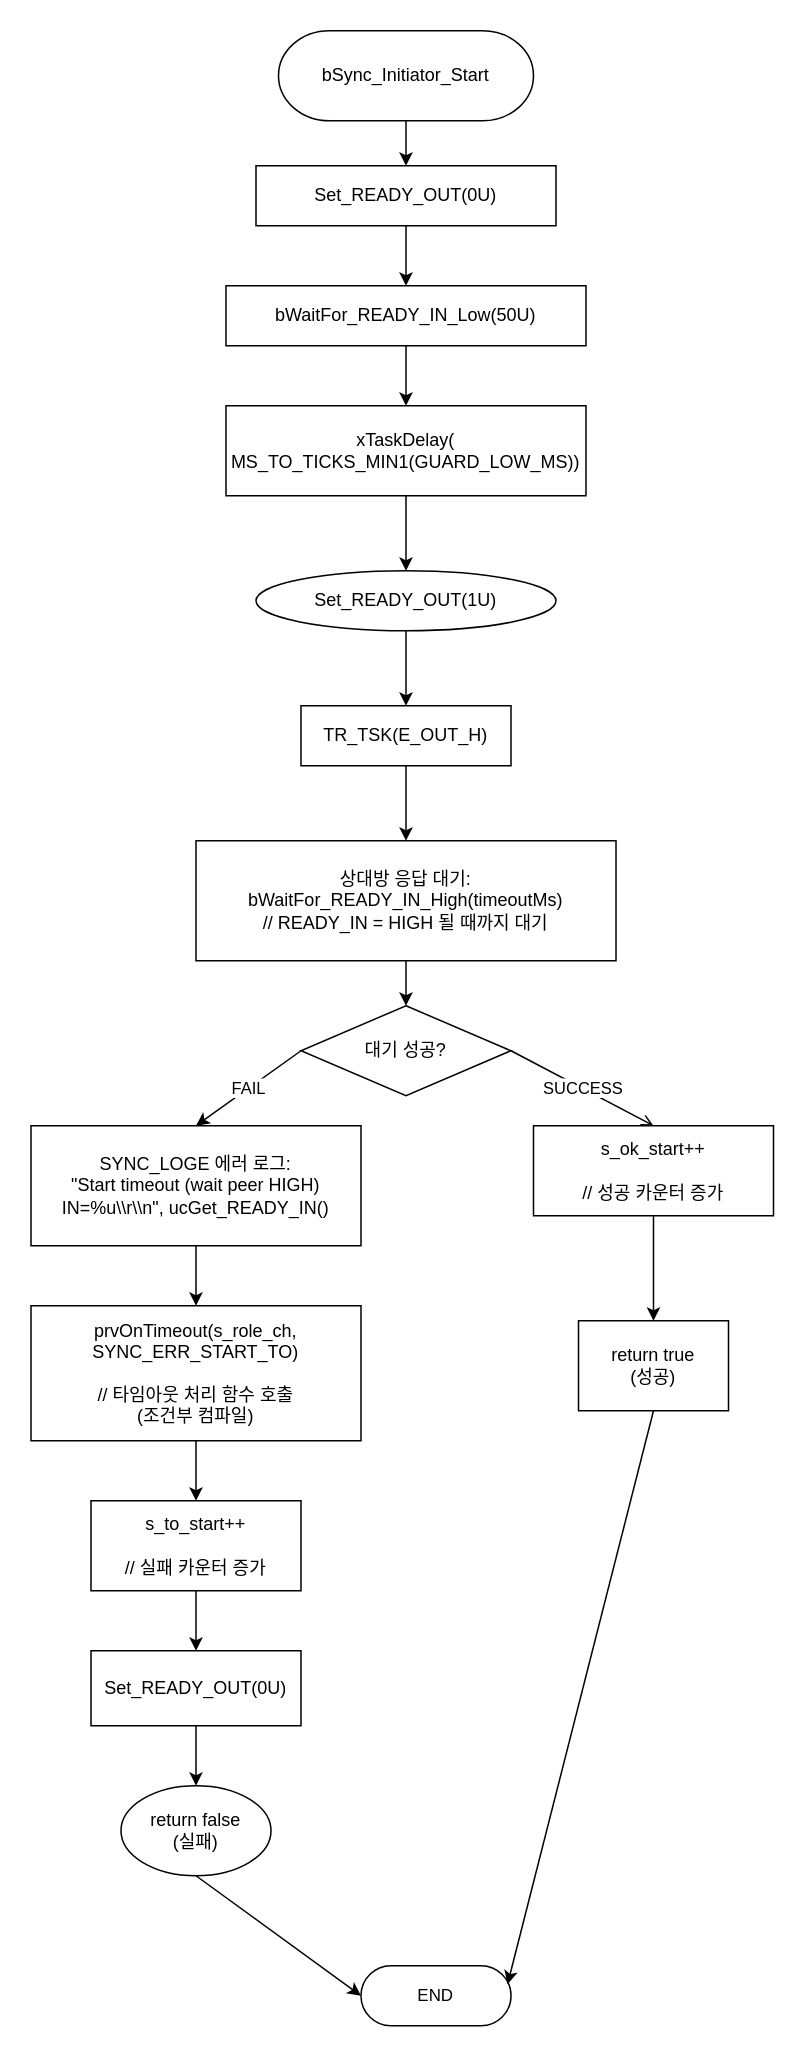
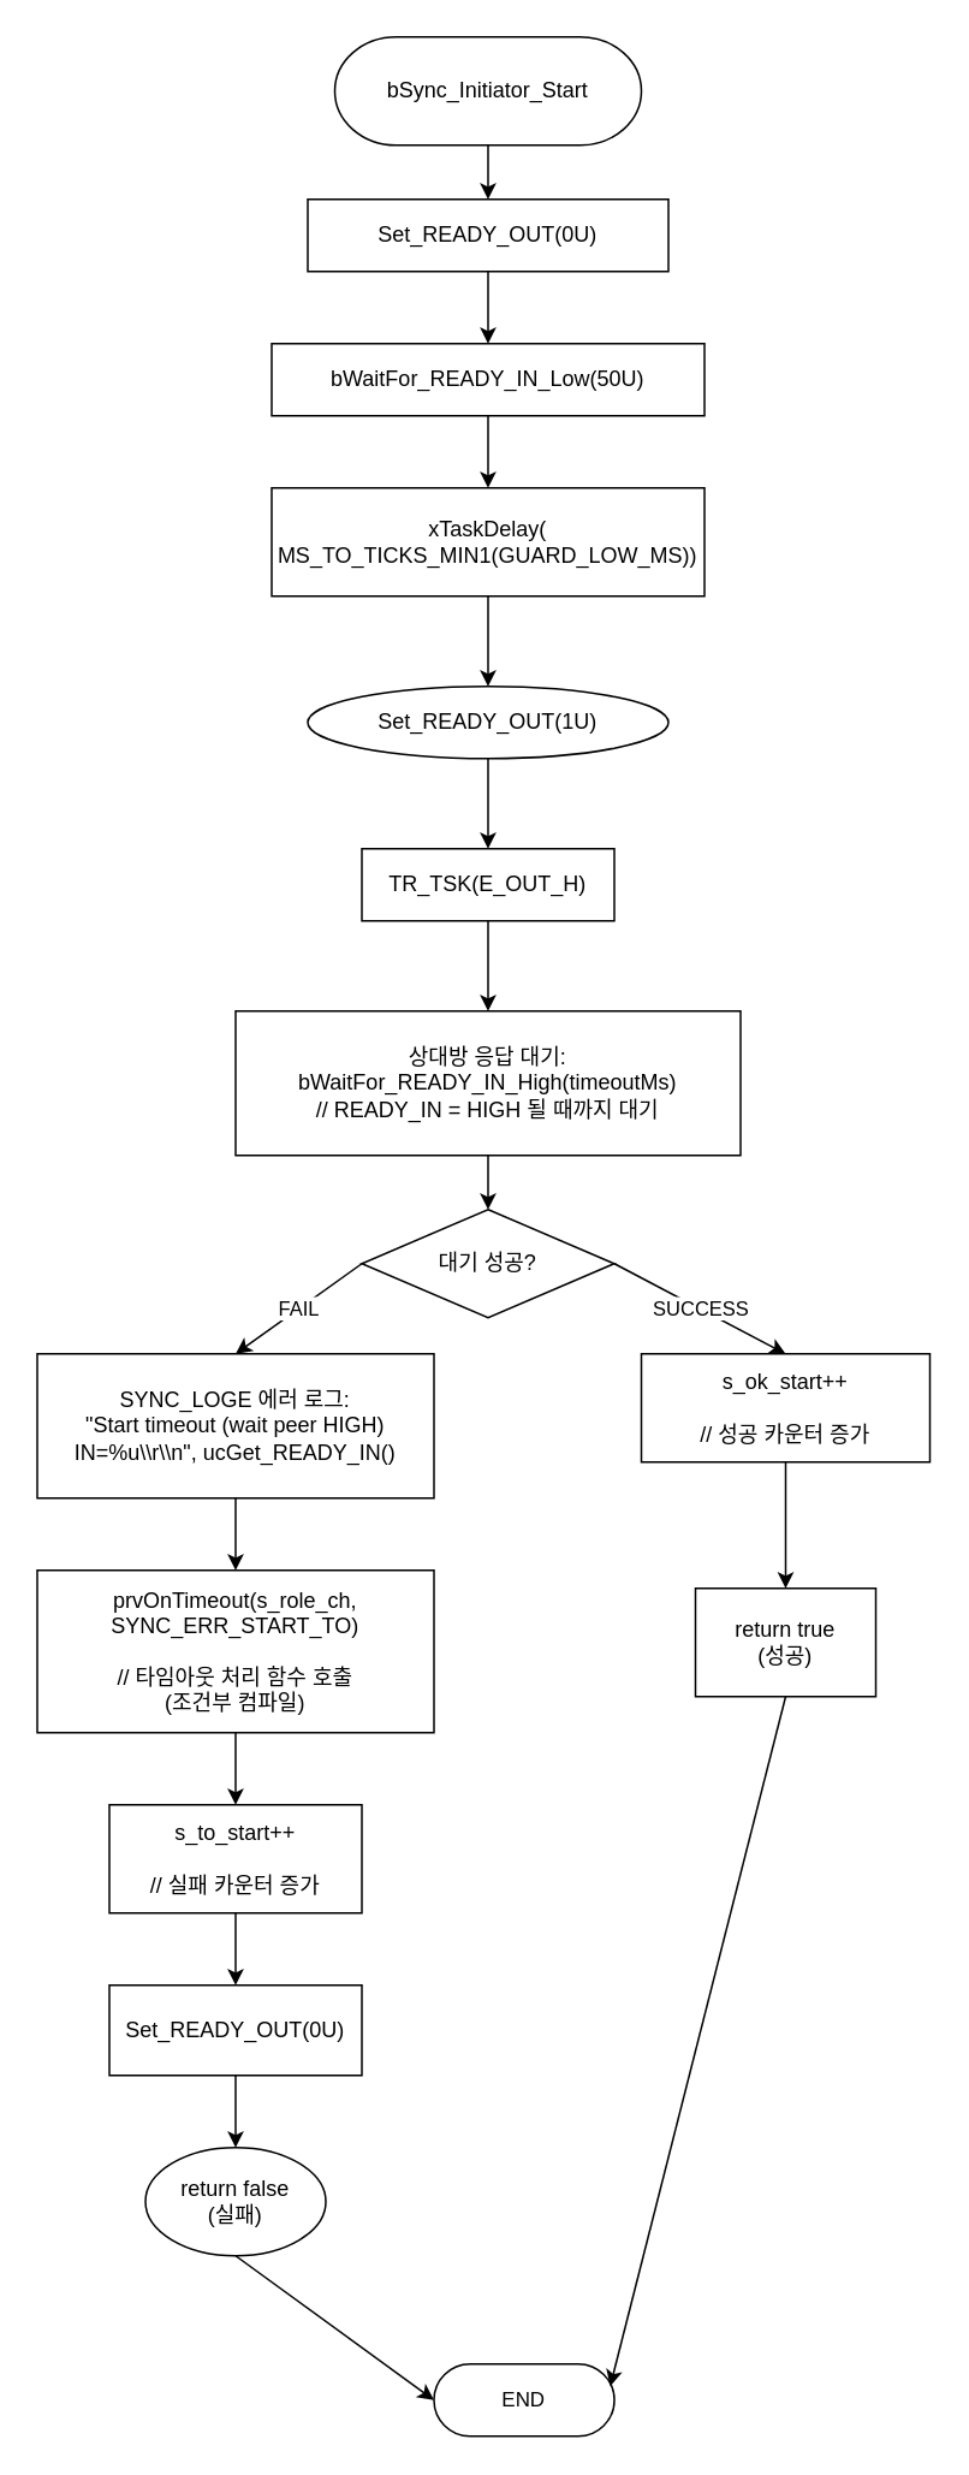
- <mxCell id="24" value="SUCCESS" style="endArrow=open;html=1;rounded=0;entryX=0.5;entryY=0;entryDx=0;entryDy=0;exitX=1;exitY=0.5;exitDx=0;exitDy=0;" parent="1" source="9" target="10" edge="1"><mxGeometry width="50" height="50" relative="1" as="geometry"><mxPoint x="340" y="740" as="sourcePoint" /><mxPoint x="430" y="710" as="targetPoint" /></mxGeometry></mxCell>
+ <mxCell id="24" value="SUCCESS" style="endArrow=classic;html=1;rounded=0;entryX=0.5;entryY=0;entryDx=0;entryDy=0;exitX=1;exitY=0.5;exitDx=0;exitDy=0;" parent="1" source="9" target="10" edge="1"><mxGeometry width="50" height="50" relative="1" as="geometry"><mxPoint x="340" y="740" as="sourcePoint" /><mxPoint x="430" y="710" as="targetPoint" /></mxGeometry></mxCell>
